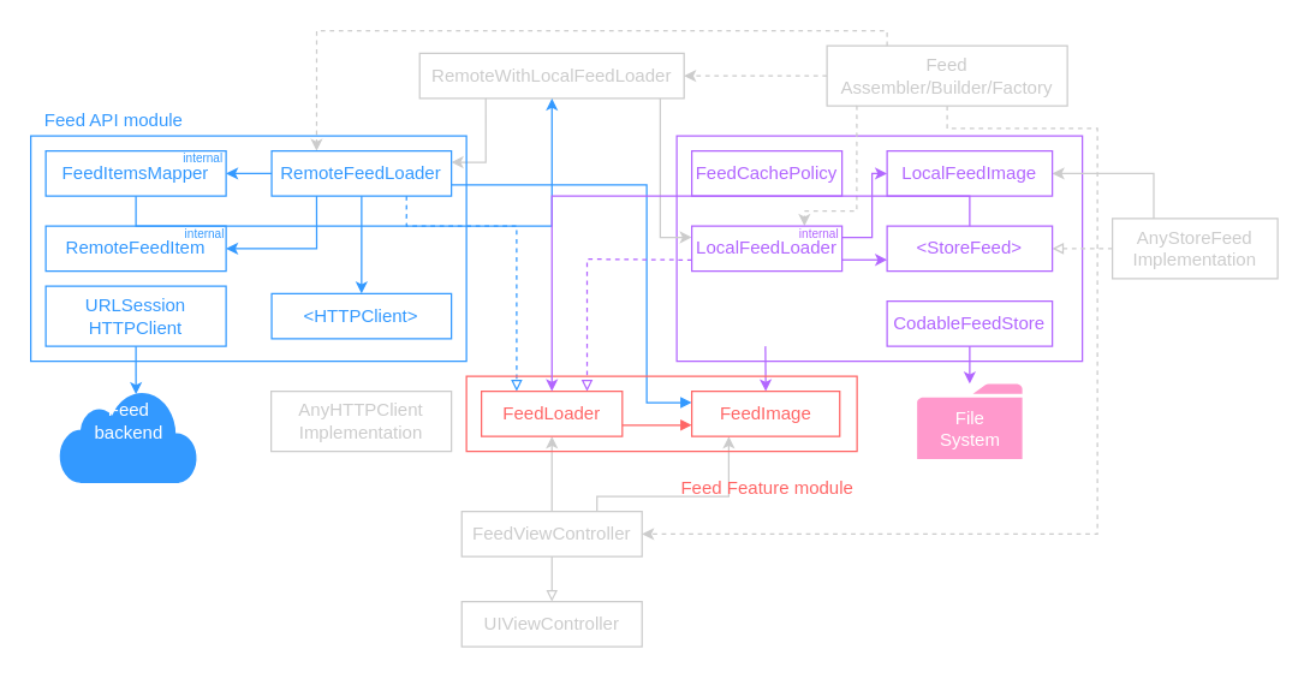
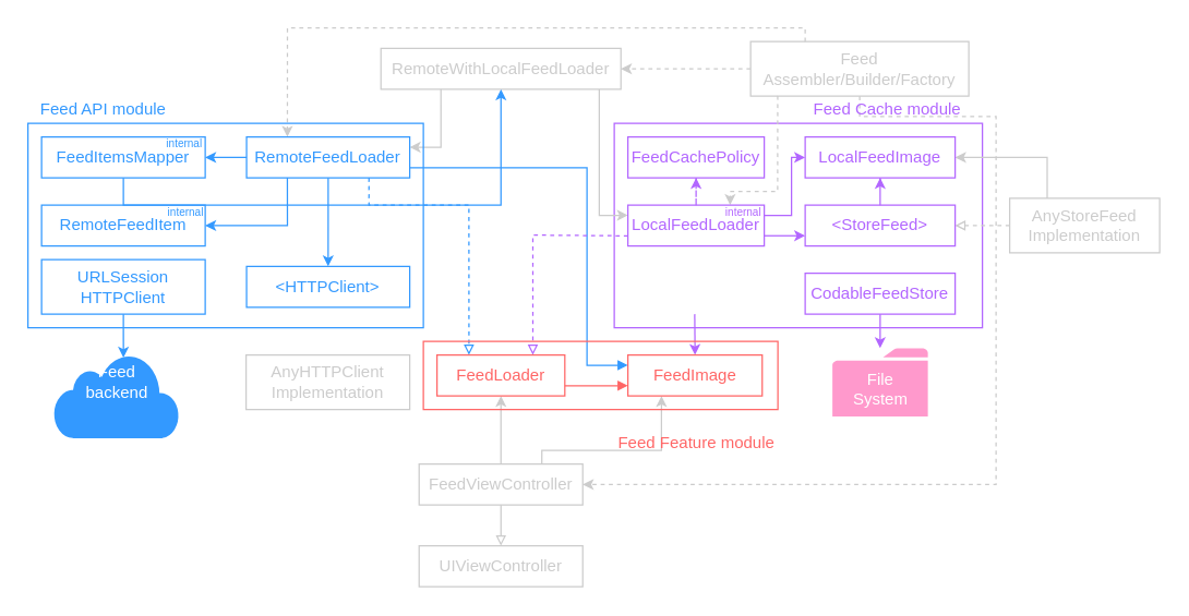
+ <mxCell id="57" value="Feed Cache module" style="text;html=1;align=center;verticalAlign=middle;resizable=0;points=[];autosize=1;strokeColor=none;fontColor=#B266FF;" vertex="1" parent="1"><mxGeometry x="590" y="70" width="120" height="20" as="geometry" /></mxCell>
+ <mxCell id="61" value="" style="edgeStyle=orthogonalEdgeStyle;rounded=0;orthogonalLoop=1;jettySize=auto;html=1;fontSize=12;fontColor=#CCCCCC;endArrow=classic;endFill=1;endSize=5;strokeColor=#B266FF;strokeWidth=1;dashed=1;" edge="1" parent="1" source="54" target="58"><mxGeometry x="920" y="240" as="geometry" /></mxCell>
- <mxCell id="59" style="edgeStyle=orthogonalEdgeStyle;rounded=0;orthogonalLoop=1;jettySize=auto;html=1;exitX=0.5;exitY=0;exitDx=0;exitDy=0;fontColor=#B266FF;strokeColor=#B266FF;strokeWidth=1;endSize=5;" edge="1" parent="1" source="55" target="26"><mxGeometry x="1620" y="400" as="geometry" /></mxCell>
+ <mxCell id="59" style="edgeStyle=orthogonalEdgeStyle;rounded=0;orthogonalLoop=1;jettySize=auto;html=1;exitX=0.5;exitY=0;exitDx=0;exitDy=0;fontColor=#B266FF;strokeColor=#B266FF;strokeWidth=1;endSize=5;" edge="1" parent="1" source="55" target="56"><mxGeometry x="1620" y="400" as="geometry" /></mxCell>
